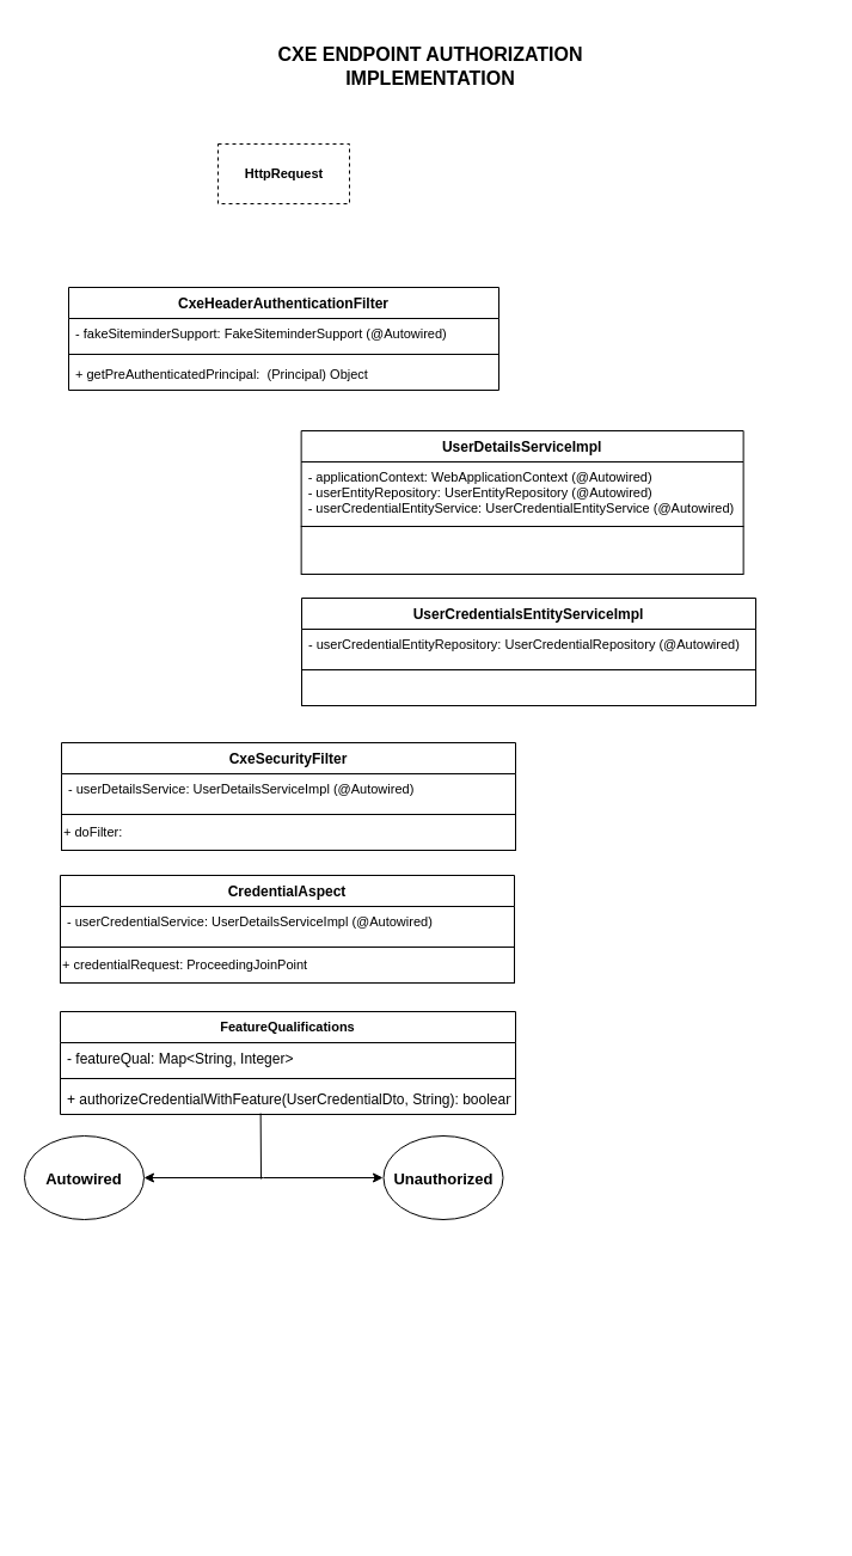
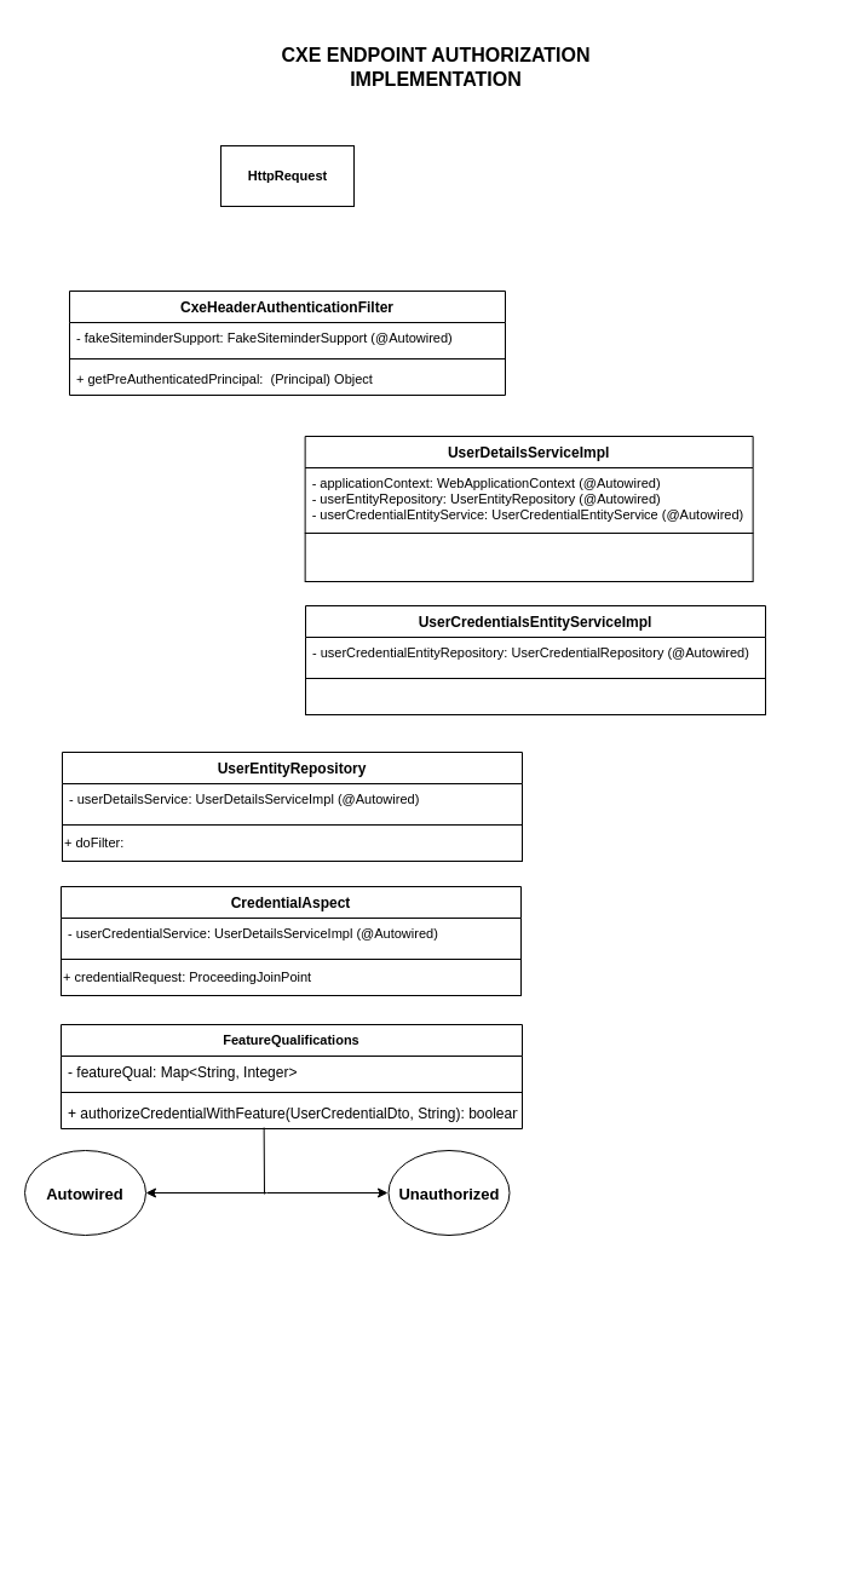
- <mxCell id="40" value="&lt;div&gt;&lt;b&gt;HttpRequest&lt;/b&gt;&lt;/div&gt;" style="html=1;fontSize=11;align=center;dashed=1;" vertex="1" parent="1"><mxGeometry x="182" y="120" width="110" height="50" as="geometry" /></mxCell>
+ <mxCell id="40" value="&lt;div&gt;&lt;b&gt;HttpRequest&lt;/b&gt;&lt;/div&gt;" style="html=1;fontSize=11;align=center;" vertex="1" parent="1"><mxGeometry x="182" y="120" width="110" height="50" as="geometry" /></mxCell>
- <mxCell id="30" value="CxeSecurityFilter" style="swimlane;fontStyle=1;align=center;verticalAlign=top;childLayout=stackLayout;horizontal=1;startSize=26;horizontalStack=0;resizeParent=1;resizeParentMax=0;resizeLast=0;collapsible=1;marginBottom=0;" vertex="1" parent="29"><mxGeometry width="380" height="60" as="geometry" /></mxCell>
+ <mxCell id="30" value="UserEntityRepository" style="swimlane;fontStyle=1;align=center;verticalAlign=top;childLayout=stackLayout;horizontal=1;startSize=26;horizontalStack=0;resizeParent=1;resizeParentMax=0;resizeLast=0;collapsible=1;marginBottom=0;" vertex="1" parent="29"><mxGeometry width="380" height="60" as="geometry" /></mxCell>
